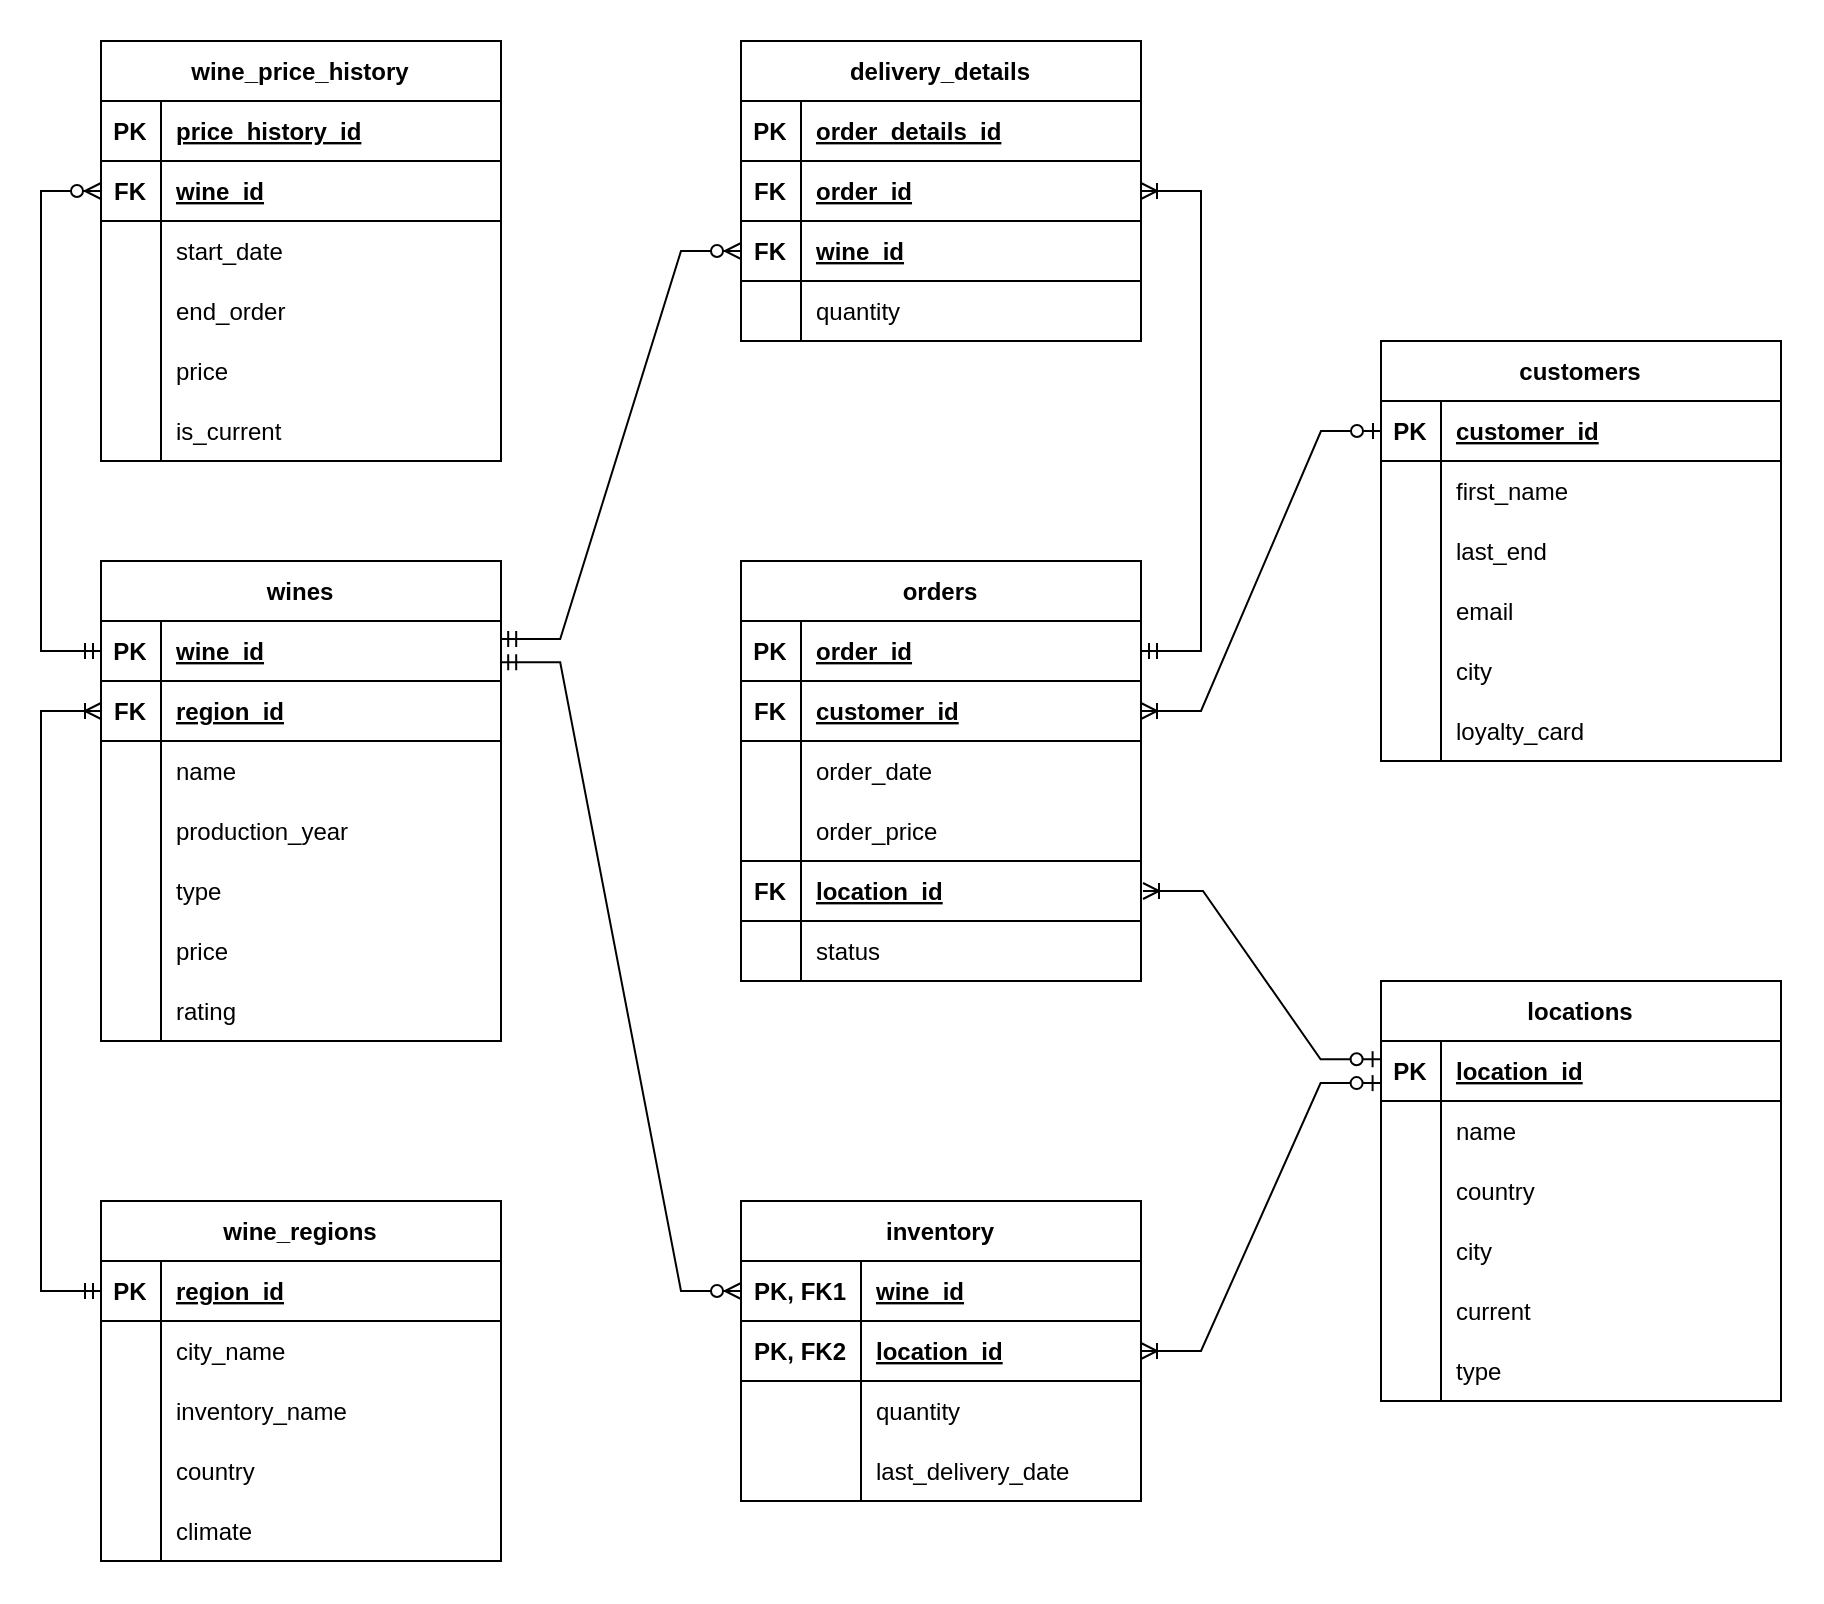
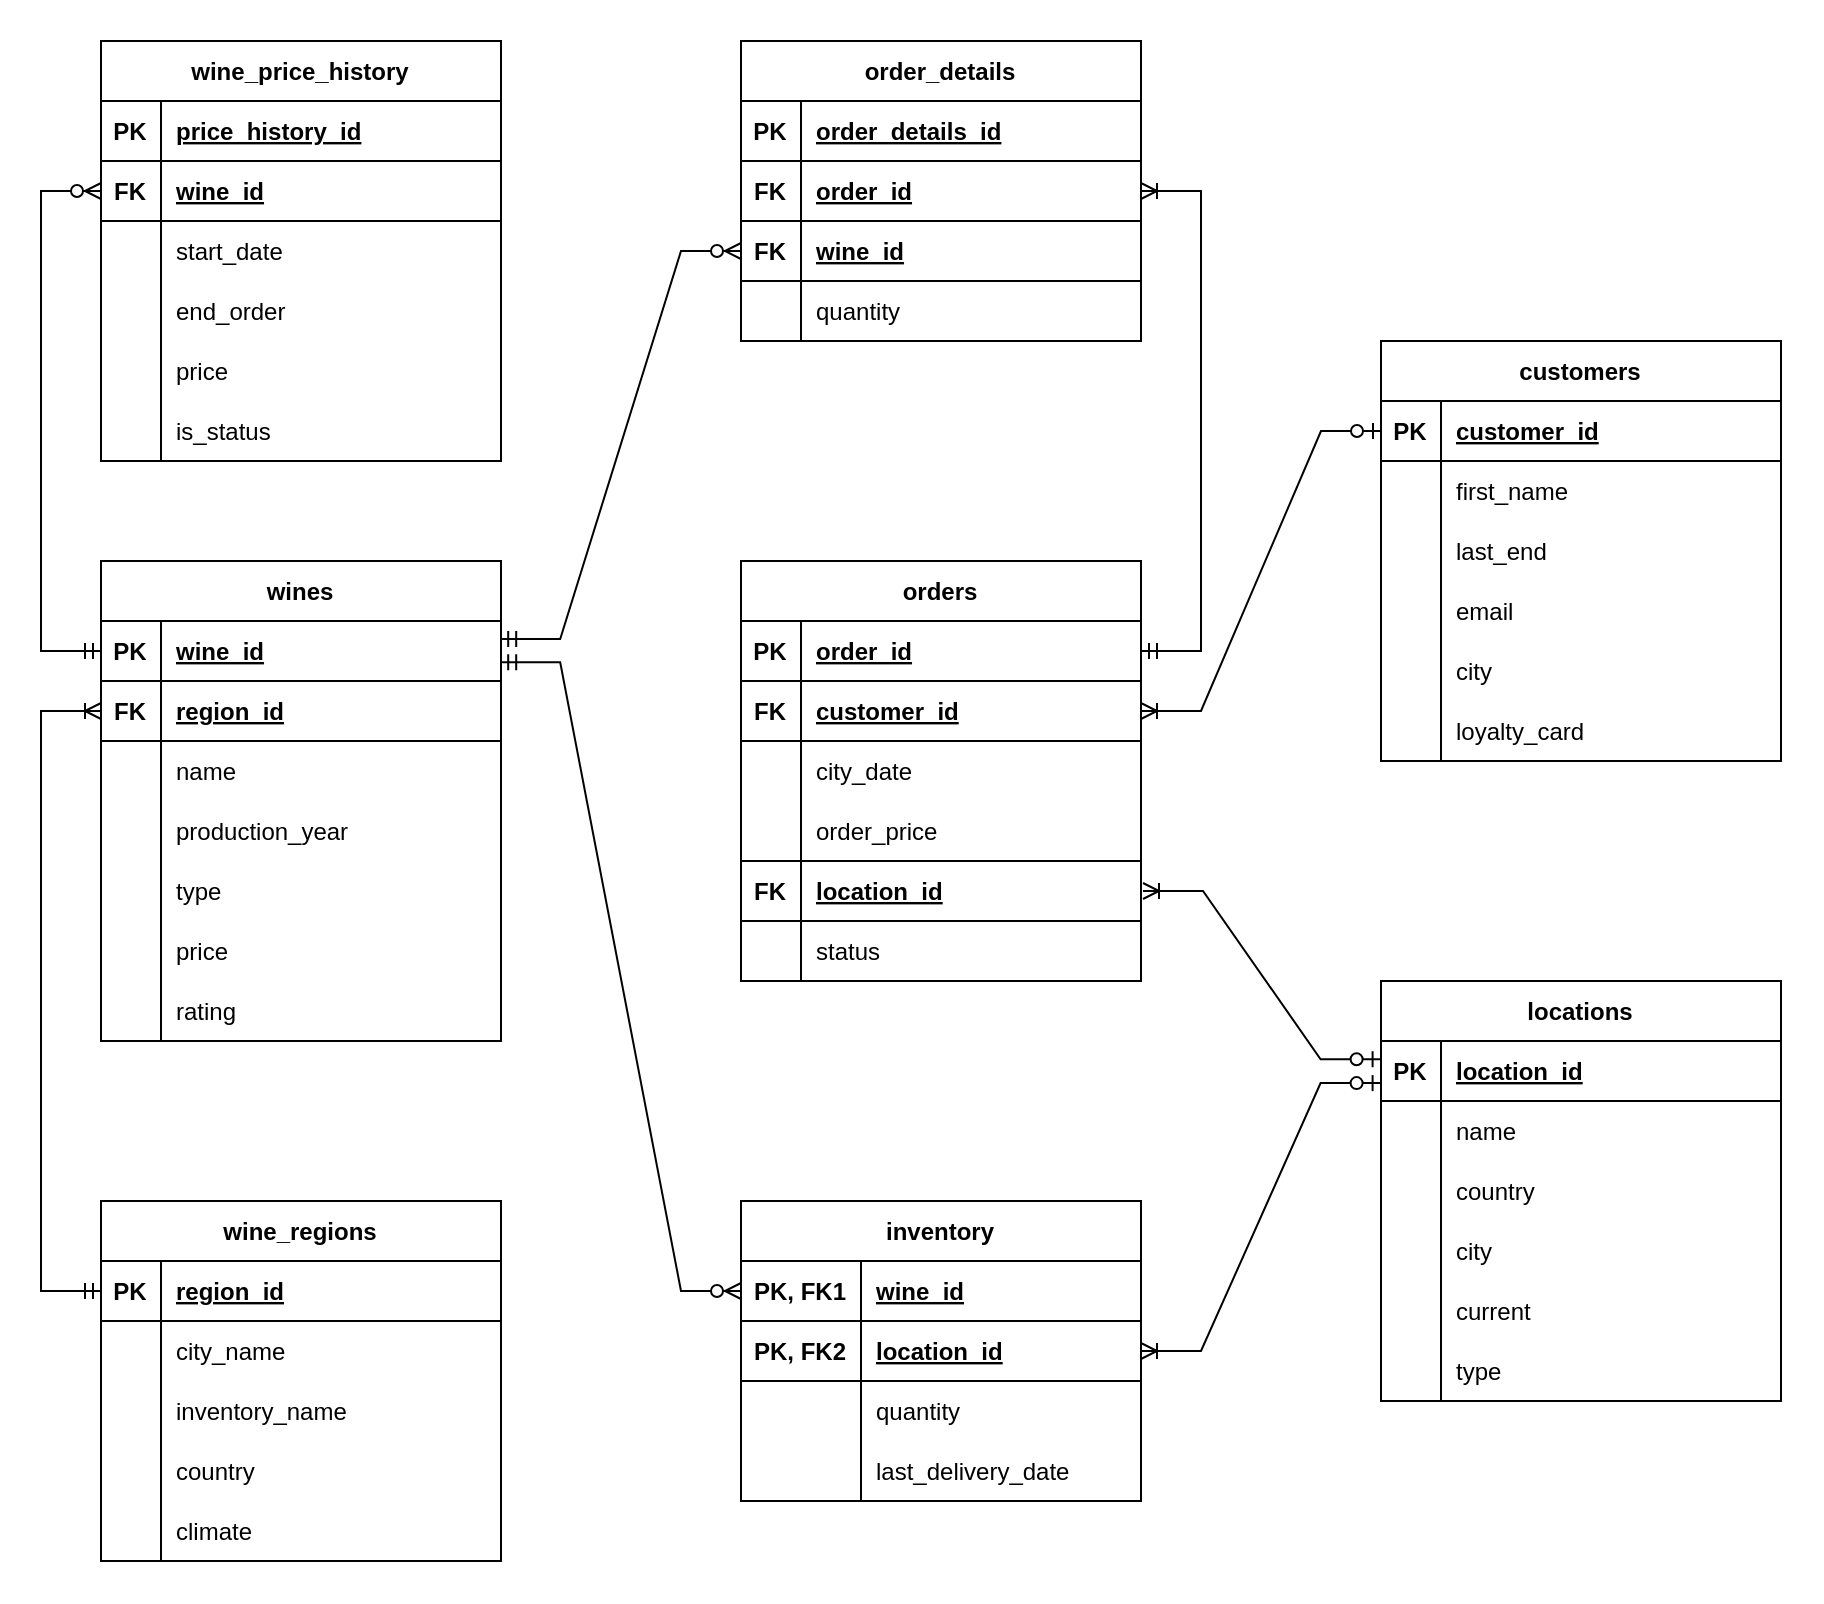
- <mxCell id="130" value="delivery_details" style="shape=table;startSize=30;container=1;collapsible=1;childLayout=tableLayout;fixedRows=1;rowLines=0;fontStyle=1;align=center;resizeLast=1;" vertex="1" parent="1"><mxGeometry x="370" y="20" width="200" height="150" as="geometry" /></mxCell>
+ <mxCell id="130" value="order_details" style="shape=table;startSize=30;container=1;collapsible=1;childLayout=tableLayout;fixedRows=1;rowLines=0;fontStyle=1;align=center;resizeLast=1;" vertex="1" parent="1"><mxGeometry x="370" y="20" width="200" height="150" as="geometry" /></mxCell>
- <mxCell id="59" value="is_current" style="shape=partialRectangle;overflow=hidden;connectable=0;fillColor=none;align=left;strokeColor=inherit;top=0;left=0;bottom=0;right=0;spacingLeft=6;" vertex="1" parent="57"><mxGeometry x="30" width="170" height="30" as="geometry"><mxRectangle width="170" height="30" as="alternateBounds" /></mxGeometry></mxCell>
+ <mxCell id="59" value="is_status" style="shape=partialRectangle;overflow=hidden;connectable=0;fillColor=none;align=left;strokeColor=inherit;top=0;left=0;bottom=0;right=0;spacingLeft=6;" vertex="1" parent="57"><mxGeometry x="30" width="170" height="30" as="geometry"><mxRectangle width="170" height="30" as="alternateBounds" /></mxGeometry></mxCell>
- <mxCell id="120" value="order_date" style="shape=partialRectangle;overflow=hidden;connectable=0;fillColor=none;align=left;strokeColor=inherit;top=0;left=0;bottom=0;right=0;spacingLeft=6;" vertex="1" parent="118"><mxGeometry x="30" width="170" height="30" as="geometry"><mxRectangle width="170" height="30" as="alternateBounds" /></mxGeometry></mxCell>
+ <mxCell id="120" value="city_date" style="shape=partialRectangle;overflow=hidden;connectable=0;fillColor=none;align=left;strokeColor=inherit;top=0;left=0;bottom=0;right=0;spacingLeft=6;" vertex="1" parent="118"><mxGeometry x="30" width="170" height="30" as="geometry"><mxRectangle width="170" height="30" as="alternateBounds" /></mxGeometry></mxCell>
